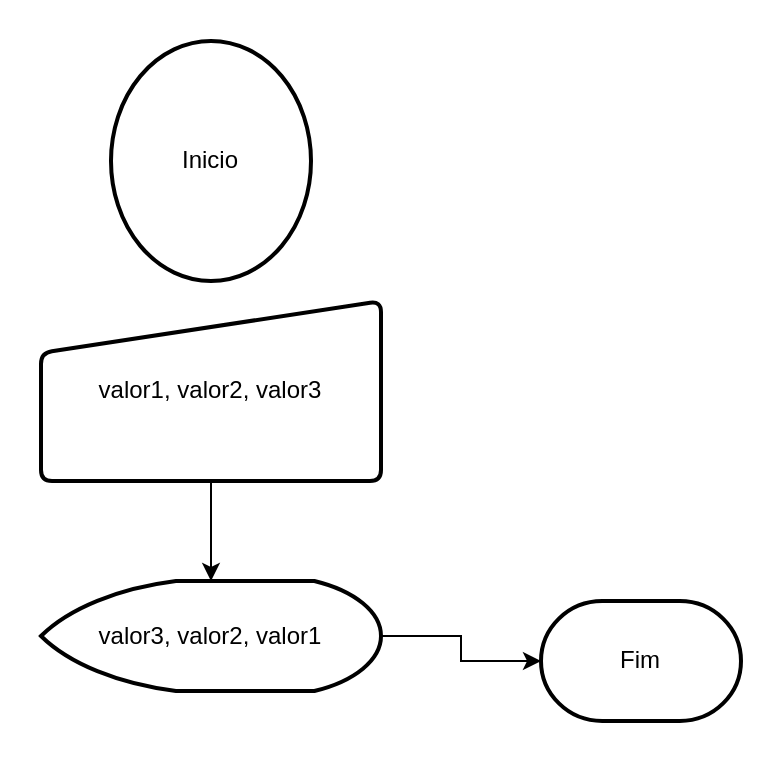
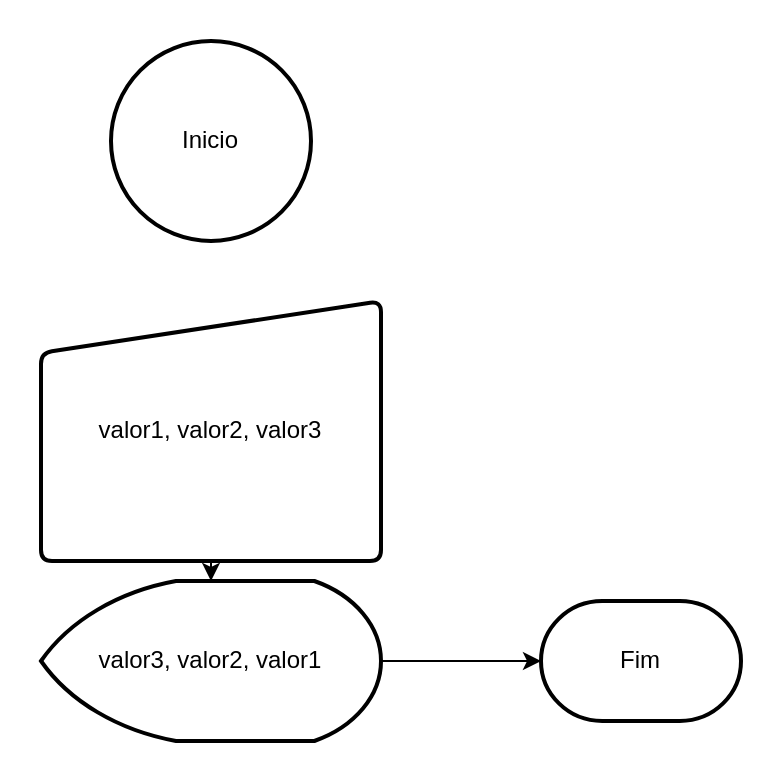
- <mxCell id="2" value="Inicio" style="strokeWidth=2;html=1;shape=mxgraph.flowchart.start_2;whiteSpace=wrap;" vertex="1" parent="1"><mxGeometry x="55" y="20" width="100" height="120" as="geometry" /></mxCell>
+ <mxCell id="2" value="Inicio" style="strokeWidth=2;html=1;shape=mxgraph.flowchart.start_2;whiteSpace=wrap;" vertex="1" parent="1"><mxGeometry x="55" y="20" width="100" height="100" as="geometry" /></mxCell>
- <mxCell id="4" value="valor1, valor2, valor3" style="html=1;strokeWidth=2;shape=manualInput;whiteSpace=wrap;rounded=1;size=26;arcSize=11;" vertex="1" parent="1"><mxGeometry x="20" y="150" width="170" height="90" as="geometry" /></mxCell>
+ <mxCell id="4" value="valor1, valor2, valor3" style="html=1;strokeWidth=2;shape=manualInput;whiteSpace=wrap;rounded=1;size=26;arcSize=11;" vertex="1" parent="1"><mxGeometry x="20" y="150" width="170" height="130" as="geometry" /></mxCell>
- <mxCell id="6" value="valor3, valor2, valor1" style="strokeWidth=2;html=1;shape=mxgraph.flowchart.display;whiteSpace=wrap;" vertex="1" parent="1"><mxGeometry x="20" y="290" width="170" height="55" as="geometry" /></mxCell>
+ <mxCell id="6" value="valor3, valor2, valor1" style="strokeWidth=2;html=1;shape=mxgraph.flowchart.display;whiteSpace=wrap;" vertex="1" parent="1"><mxGeometry x="20" y="290" width="170" height="80" as="geometry" /></mxCell>
